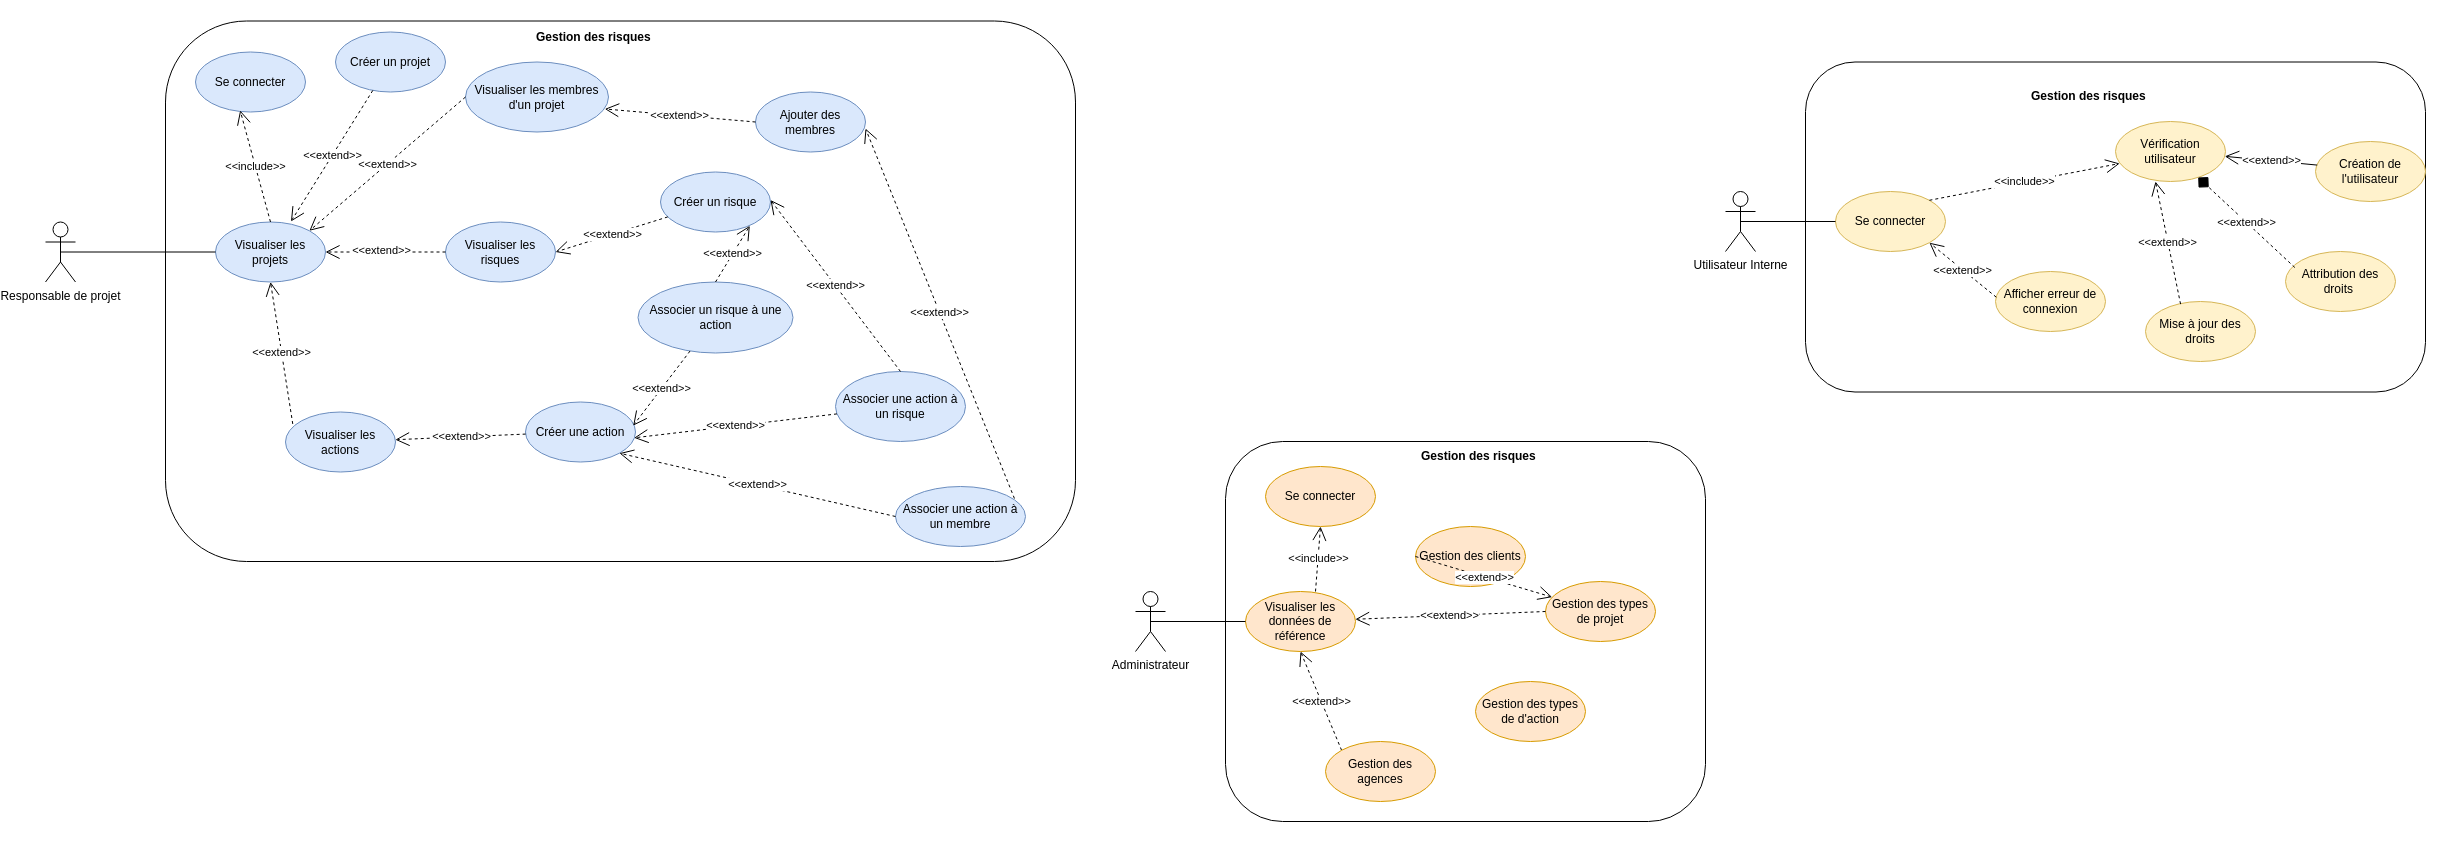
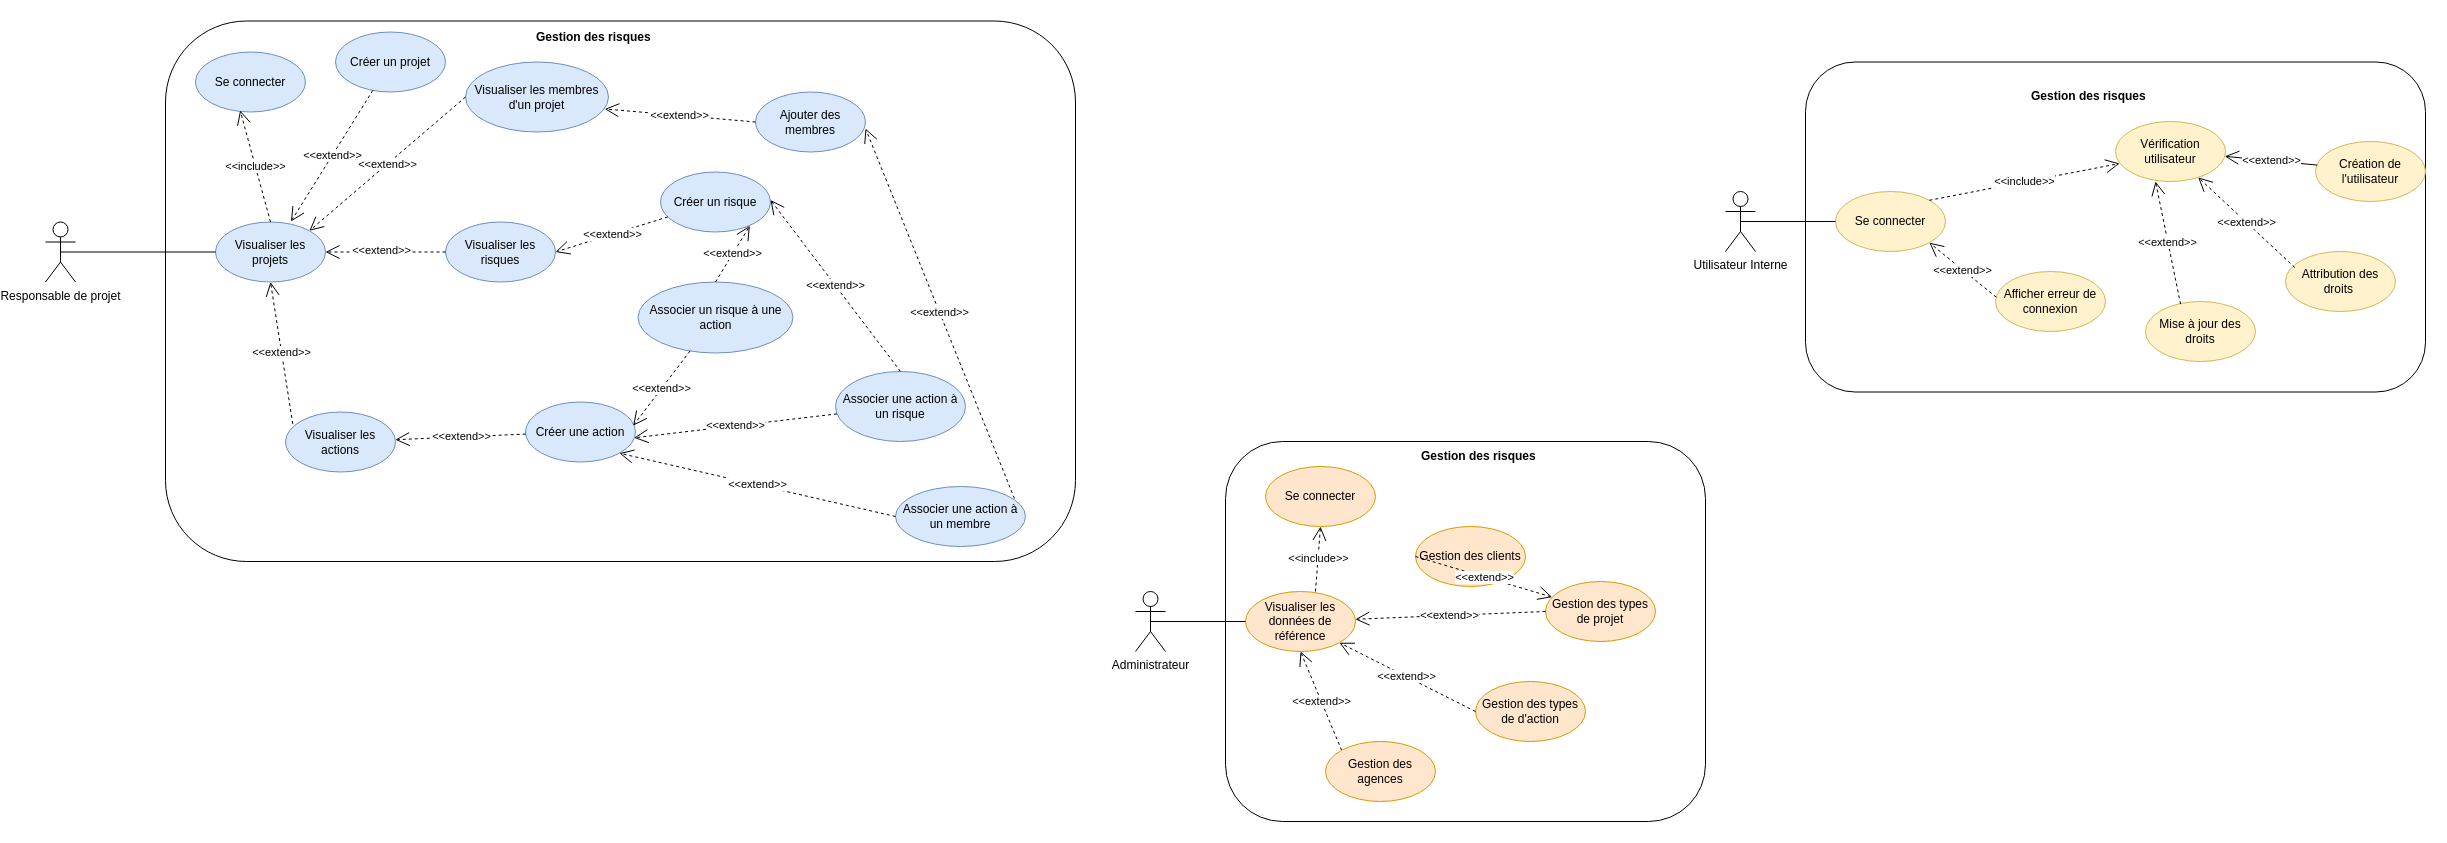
- <mxCell id="9" value="&amp;lt;&amp;lt;extend&amp;gt;&amp;gt;" style="endArrow=diamond;endSize=12;dashed=1;html=1;rounded=0;exitX=0.085;exitY=0.267;exitDx=0;exitDy=0;exitPerimeter=0;" parent="1" source="6" target="5" edge="1"><mxGeometry width="160" relative="1" as="geometry"><mxPoint x="1980" y="313.007" as="sourcePoint" /><mxPoint x="1910" y="231" as="targetPoint" /></mxGeometry></mxCell>
+ <mxCell id="9" value="&amp;lt;&amp;lt;extend&amp;gt;&amp;gt;" style="endArrow=open;endSize=12;dashed=1;html=1;rounded=0;exitX=0.085;exitY=0.267;exitDx=0;exitDy=0;exitPerimeter=0;" parent="1" source="6" target="5" edge="1"><mxGeometry width="160" relative="1" as="geometry"><mxPoint x="1980" y="313.007" as="sourcePoint" /><mxPoint x="1910" y="231" as="targetPoint" /></mxGeometry></mxCell>
+ <mxCell id="61" value="&amp;lt;&amp;lt;extend&amp;gt;&amp;gt;" style="endArrow=open;endSize=12;dashed=1;html=1;rounded=0;exitX=0;exitY=0.5;exitDx=0;exitDy=0;entryX=1;entryY=1;entryDx=0;entryDy=0;" edge="1" parent="1" source="58" target="49"><mxGeometry x="0.006" width="160" relative="1" as="geometry"><mxPoint x="1500" y="661" as="sourcePoint" /><mxPoint x="1310" y="669" as="targetPoint" /><mxPoint as="offset" /></mxGeometry></mxCell>
